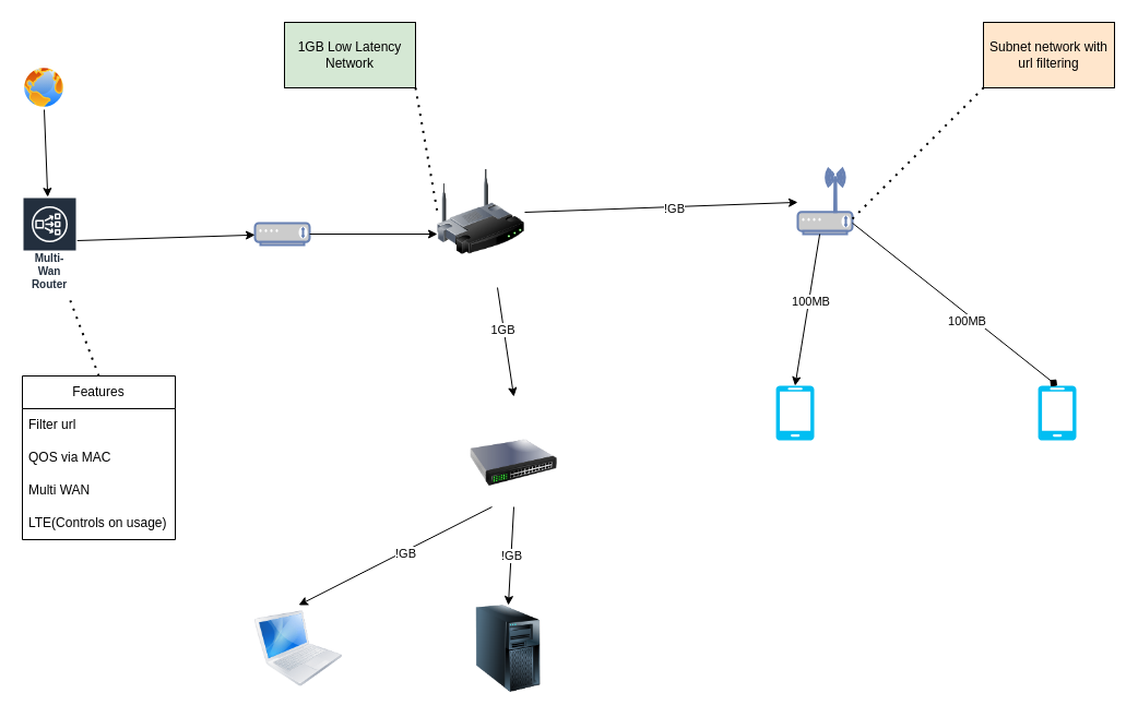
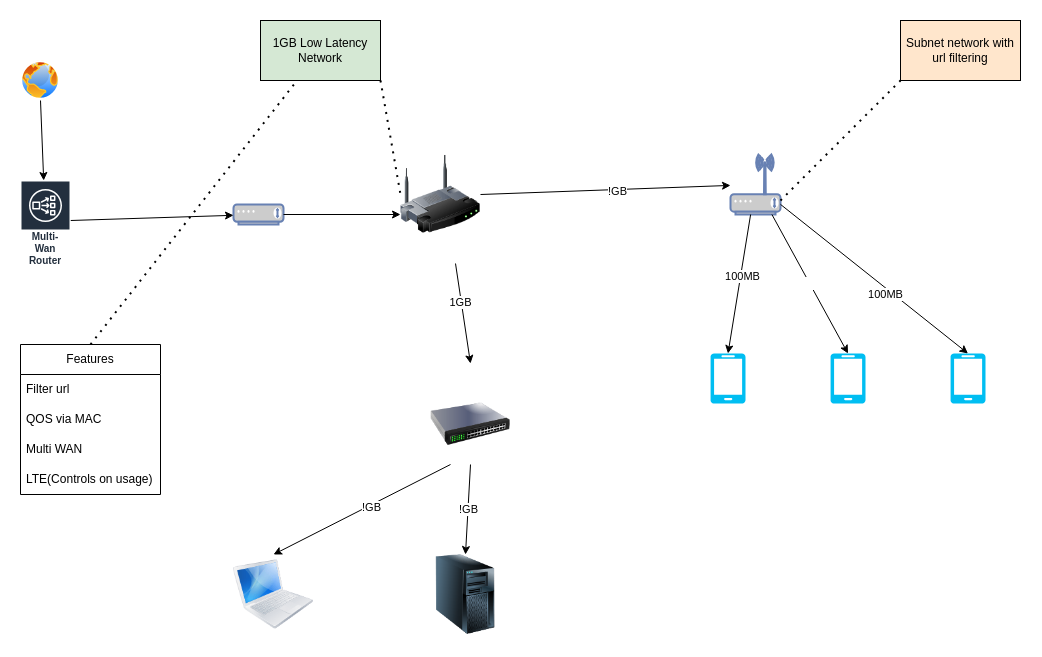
+ <mxCell id="18" value="100MB" style="endArrow=classic;html=1;fontColor=#FFFFFF;entryX=0.5;entryY=0;entryDx=0;entryDy=0;entryPerimeter=0;" parent="1" source="4" target="10" edge="1"><mxGeometry width="50" height="50" relative="1" as="geometry"><mxPoint x="770" y="263" as="sourcePoint" /><mxPoint x="600" y="443" as="targetPoint" /></mxGeometry></mxCell>
- <mxCell id="38" value="" style="endArrow=none;dashed=1;html=1;dashPattern=1 3;strokeWidth=2;exitX=0.5;exitY=0;exitDx=0;exitDy=0;" edge="1" parent="1" source="33" target="31"><mxGeometry width="50" height="50" relative="1" as="geometry"><mxPoint x="230" y="590" as="sourcePoint" /><mxPoint x="280" y="540" as="targetPoint" /></mxGeometry></mxCell>
+ <mxCell id="38" value="" style="endArrow=none;dashed=1;html=1;dashPattern=1 3;strokeWidth=2;exitX=0.5;exitY=0;exitDx=0;exitDy=0;" edge="1" parent="1" source="33" target="28"><mxGeometry width="50" height="50" relative="1" as="geometry"><mxPoint x="230" y="590" as="sourcePoint" /><mxPoint x="280" y="540" as="targetPoint" /></mxGeometry></mxCell>
- <mxCell id="19" value="" style="endArrow=diamond;html=1;fontColor=#FFFFFF;entryX=0.5;entryY=0;entryDx=0;entryDy=0;entryPerimeter=0;" parent="1" source="4" target="11" edge="1"><mxGeometry width="50" height="50" relative="1" as="geometry"><mxPoint x="830" y="223" as="sourcePoint" /><mxPoint x="600" y="443" as="targetPoint" /></mxGeometry></mxCell>
+ <mxCell id="19" value="" style="endArrow=classic;html=1;fontColor=#FFFFFF;entryX=0.5;entryY=0;entryDx=0;entryDy=0;entryPerimeter=0;" parent="1" source="4" target="11" edge="1"><mxGeometry width="50" height="50" relative="1" as="geometry"><mxPoint x="830" y="223" as="sourcePoint" /><mxPoint x="600" y="443" as="targetPoint" /></mxGeometry></mxCell>
+ <mxCell id="10" value="Phone 2" style="verticalLabelPosition=bottom;html=1;verticalAlign=top;align=center;strokeColor=none;fillColor=#00BEF2;shape=mxgraph.azure.mobile;pointerEvents=1;fontColor=#FFFFFF;" parent="1" vertex="1"><mxGeometry x="830" y="353" width="35" height="50" as="geometry" /></mxCell>
